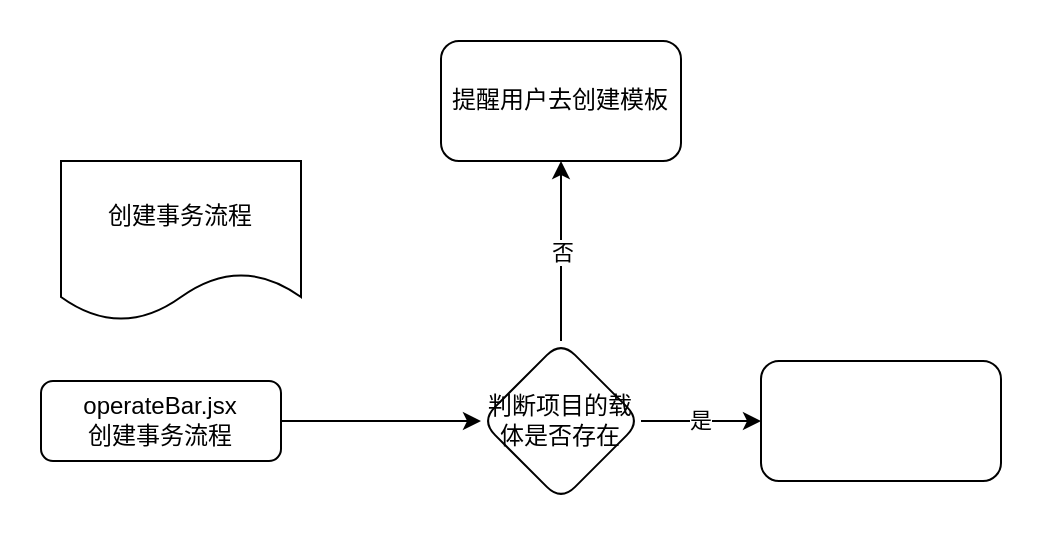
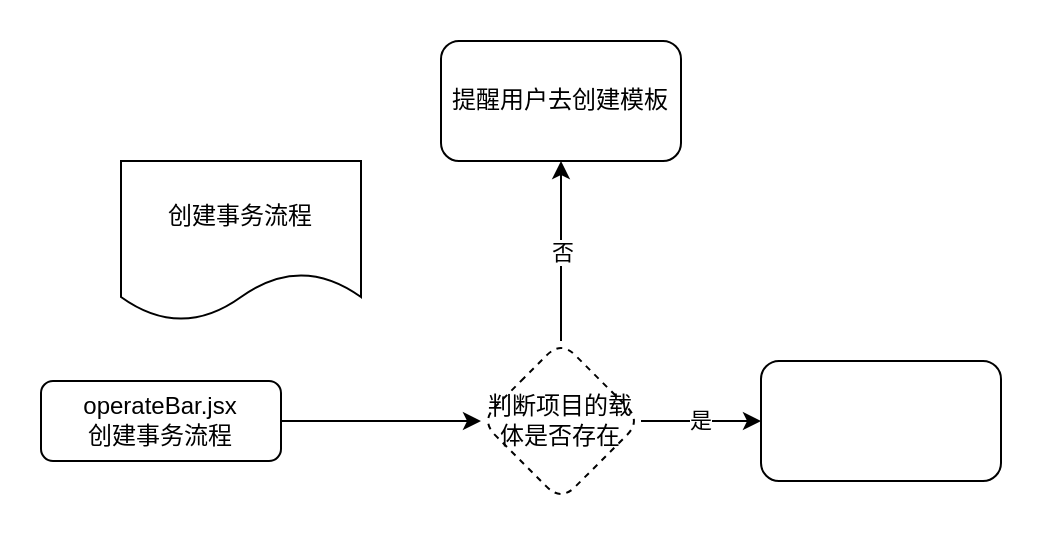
- <mxCell id="4" value="创建事务流程" style="shape=document;whiteSpace=wrap;html=1;boundedLbl=1;" vertex="1" parent="1"><mxGeometry x="30" width="120" height="80" as="geometry" y="80" /></mxCell>
+ <mxCell id="4" value="创建事务流程" style="shape=document;whiteSpace=wrap;html=1;boundedLbl=1;" vertex="1" parent="1"><mxGeometry x="60" y="80" width="120" height="80" as="geometry" /></mxCell>
- <mxCell id="7" value="判断项目的载体是否存在" style="rhombus;whiteSpace=wrap;html=1;rounded=1;" vertex="1" parent="1"><mxGeometry x="240" y="170" width="80" height="80" as="geometry" /></mxCell>
+ <mxCell id="7" value="判断项目的载体是否存在" style="rhombus;whiteSpace=wrap;html=1;rounded=1;dashed=1;" vertex="1" parent="1"><mxGeometry x="240" y="170" width="80" height="80" as="geometry" /></mxCell>
